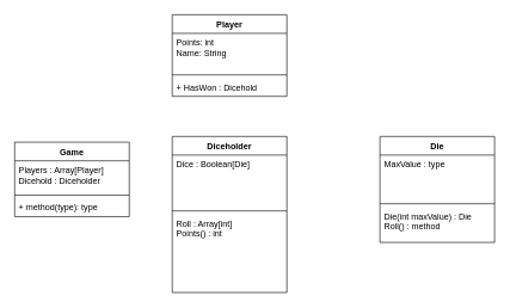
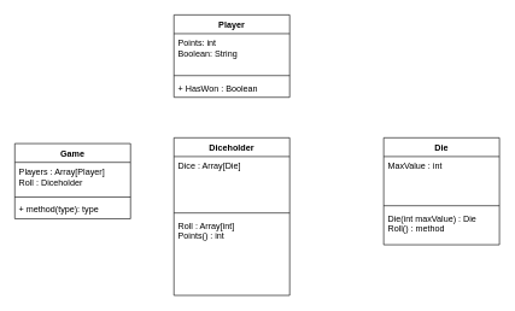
- <mxCell id="3" value="Points: int&#10;Name: String" style="text;strokeColor=none;fillColor=none;align=left;verticalAlign=top;spacingLeft=4;spacingRight=4;overflow=hidden;rotatable=0;points=[[0,0.5],[1,0.5]];portConstraint=eastwest;" vertex="1" parent="2"><mxGeometry y="26" width="160" height="54" as="geometry" /></mxCell>
+ <mxCell id="3" value="Points: int&#10;Boolean: String" style="text;strokeColor=none;fillColor=none;align=left;verticalAlign=top;spacingLeft=4;spacingRight=4;overflow=hidden;rotatable=0;points=[[0,0.5],[1,0.5]];portConstraint=eastwest;" vertex="1" parent="2"><mxGeometry y="26" width="160" height="54" as="geometry" /></mxCell>
- <mxCell id="5" value="+ HasWon : Dicehold" style="text;strokeColor=none;fillColor=none;align=left;verticalAlign=top;spacingLeft=4;spacingRight=4;overflow=hidden;rotatable=0;points=[[0,0.5],[1,0.5]];portConstraint=eastwest;" vertex="1" parent="2"><mxGeometry y="88" width="160" height="26" as="geometry" /></mxCell>
+ <mxCell id="5" value="+ HasWon : Boolean" style="text;strokeColor=none;fillColor=none;align=left;verticalAlign=top;spacingLeft=4;spacingRight=4;overflow=hidden;rotatable=0;points=[[0,0.5],[1,0.5]];portConstraint=eastwest;" vertex="1" parent="2"><mxGeometry y="88" width="160" height="26" as="geometry" /></mxCell>
- <mxCell id="7" value="Dice : Boolean[Die]&#10;" style="text;strokeColor=none;fillColor=none;align=left;verticalAlign=top;spacingLeft=4;spacingRight=4;overflow=hidden;rotatable=0;points=[[0,0.5],[1,0.5]];portConstraint=eastwest;" vertex="1" parent="6"><mxGeometry y="26" width="160" height="74" as="geometry" /></mxCell>
+ <mxCell id="7" value="Dice : Array[Die]&#10;" style="text;strokeColor=none;fillColor=none;align=left;verticalAlign=top;spacingLeft=4;spacingRight=4;overflow=hidden;rotatable=0;points=[[0,0.5],[1,0.5]];portConstraint=eastwest;" vertex="1" parent="6"><mxGeometry y="26" width="160" height="74" as="geometry" /></mxCell>
- <mxCell id="11" value="MaxValue : type" style="text;strokeColor=none;fillColor=none;align=left;verticalAlign=top;spacingLeft=4;spacingRight=4;overflow=hidden;rotatable=0;points=[[0,0.5],[1,0.5]];portConstraint=eastwest;" vertex="1" parent="10"><mxGeometry y="26" width="160" height="64" as="geometry" /></mxCell>
+ <mxCell id="11" value="MaxValue : int" style="text;strokeColor=none;fillColor=none;align=left;verticalAlign=top;spacingLeft=4;spacingRight=4;overflow=hidden;rotatable=0;points=[[0,0.5],[1,0.5]];portConstraint=eastwest;" vertex="1" parent="10"><mxGeometry y="26" width="160" height="64" as="geometry" /></mxCell>
- <mxCell id="15" value="Players : Array[Player]&#10;Dicehold : Diceholder" style="text;strokeColor=none;fillColor=none;align=left;verticalAlign=top;spacingLeft=4;spacingRight=4;overflow=hidden;rotatable=0;points=[[0,0.5],[1,0.5]];portConstraint=eastwest;" vertex="1" parent="14"><mxGeometry y="26" width="160" height="44" as="geometry" /></mxCell>
+ <mxCell id="15" value="Players : Array[Player]&#10;Roll : Diceholder" style="text;strokeColor=none;fillColor=none;align=left;verticalAlign=top;spacingLeft=4;spacingRight=4;overflow=hidden;rotatable=0;points=[[0,0.5],[1,0.5]];portConstraint=eastwest;" vertex="1" parent="14"><mxGeometry y="26" width="160" height="44" as="geometry" /></mxCell>
